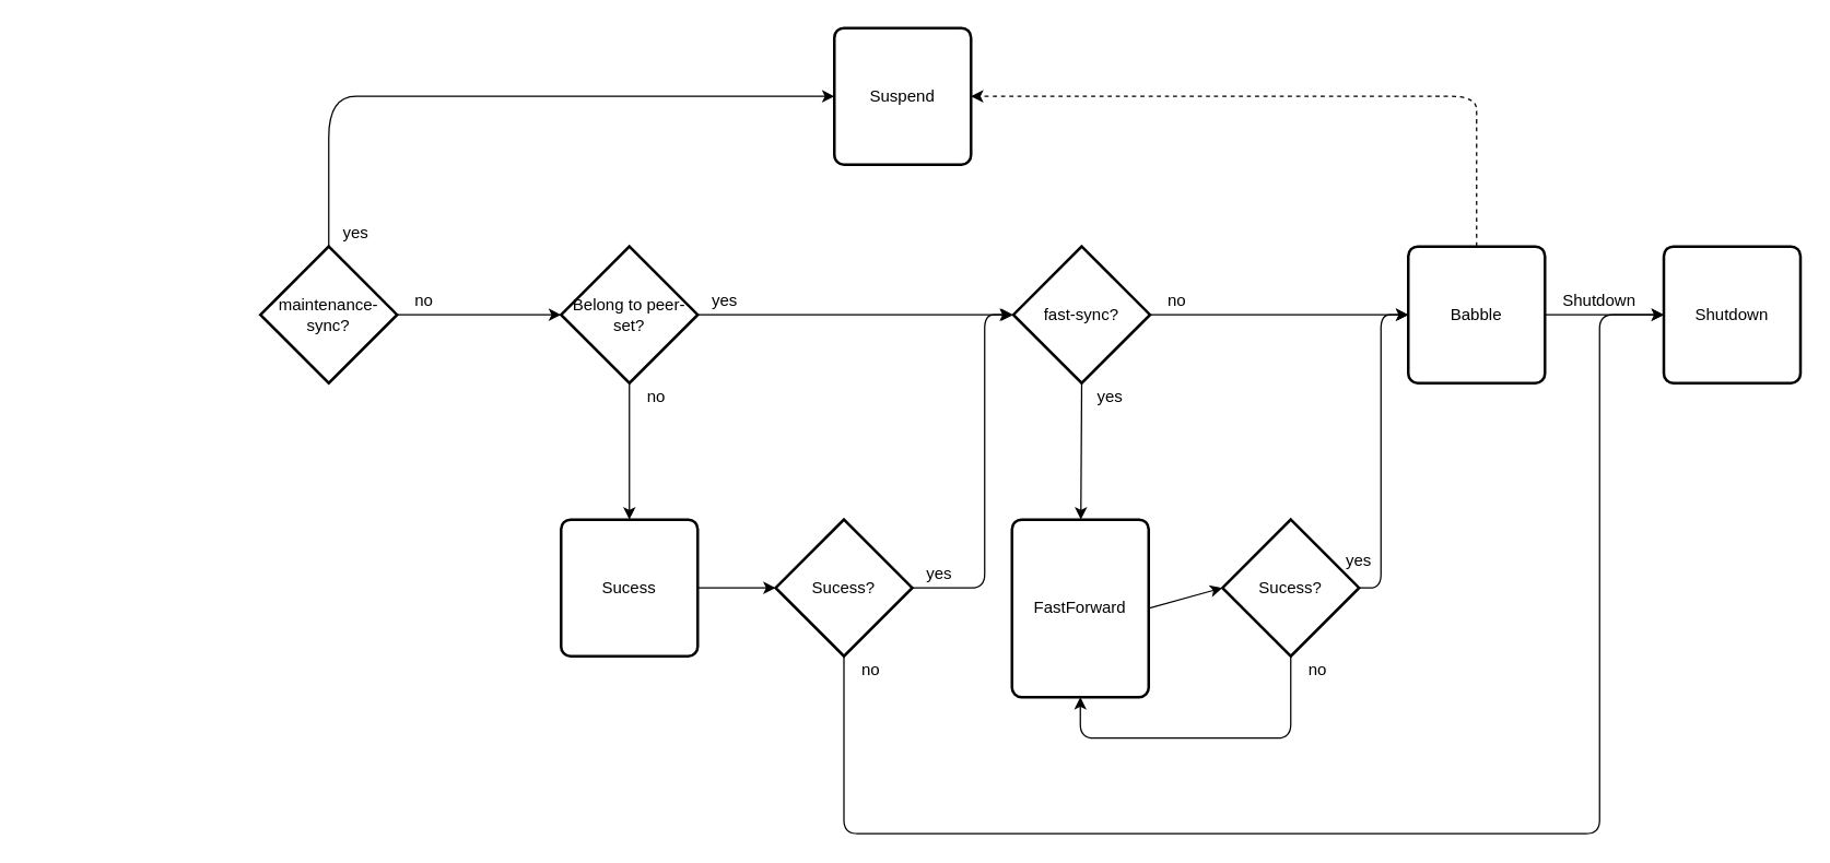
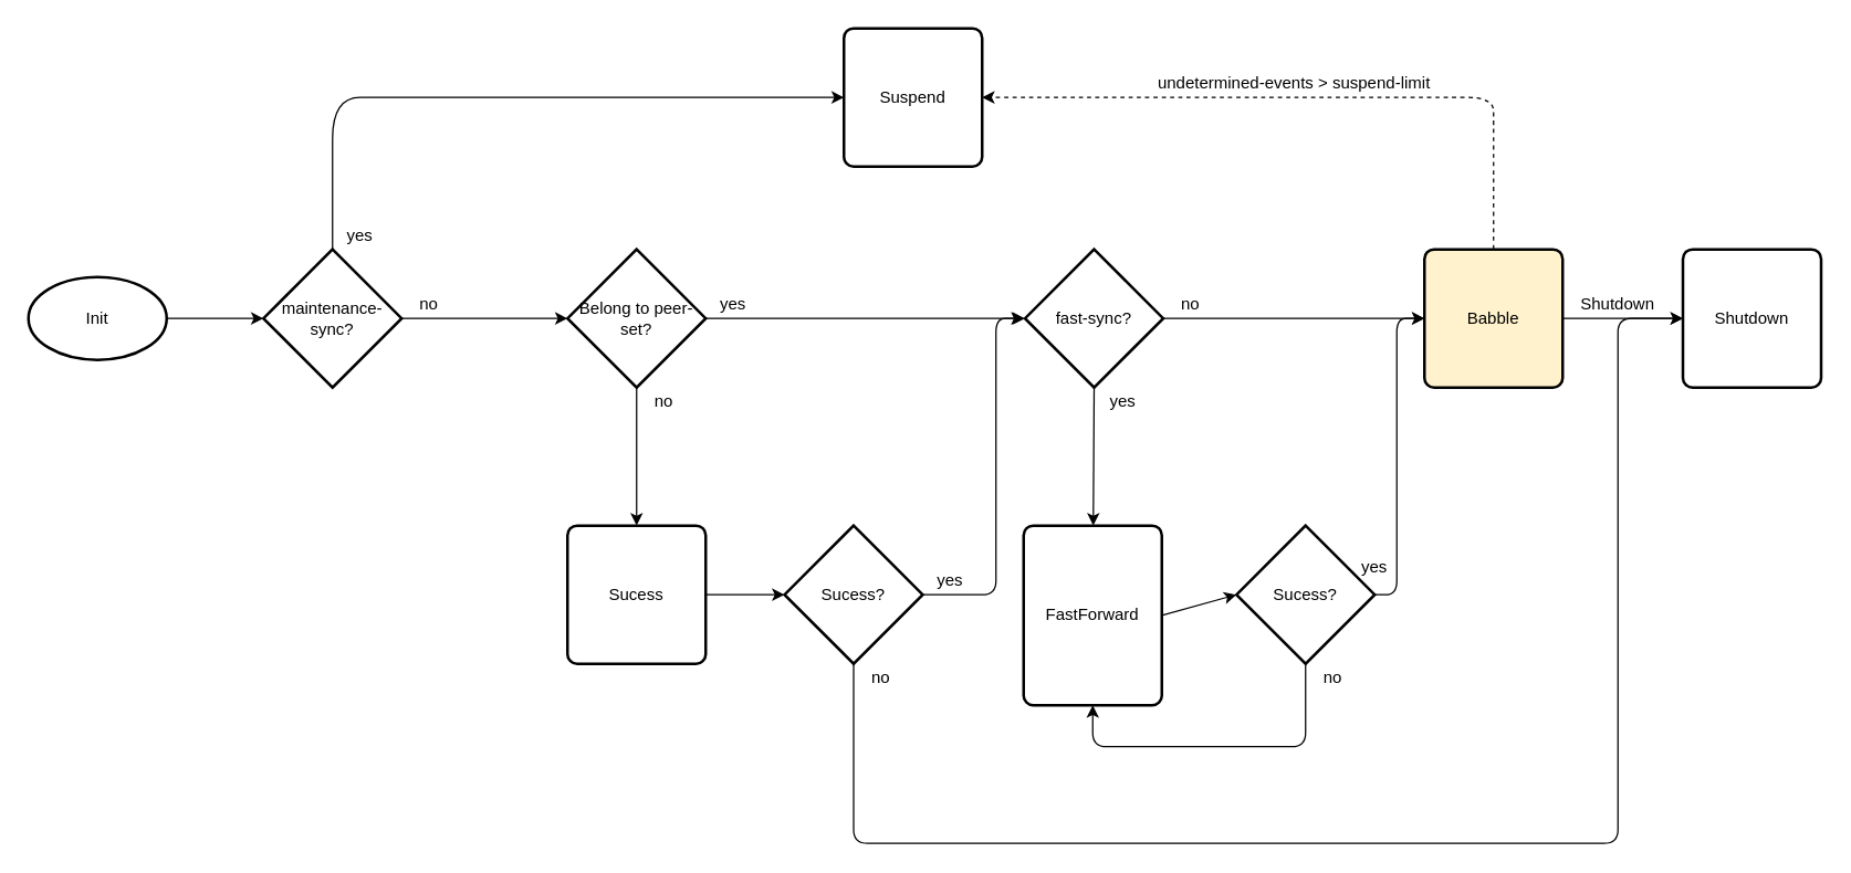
+ <mxCell id="39" value="undetermined-events &amp;gt; suspend-limit" style="text;html=1;strokeColor=none;fillColor=none;align=center;verticalAlign=middle;whiteSpace=wrap;rounded=0;" vertex="1" parent="1"><mxGeometry x="832" y="50" width="208" height="20" as="geometry" /></mxCell>
+ <mxCell id="2" value="Init" style="strokeWidth=2;html=1;shape=mxgraph.flowchart.start_1;whiteSpace=wrap;" parent="1" vertex="1"><mxGeometry x="20" y="200" width="100" height="60" as="geometry" /></mxCell>
+ <mxCell id="33" value="" style="endArrow=classic;html=1;entryX=0;entryY=0.5;entryDx=0;entryDy=0;entryPerimeter=0;exitX=1;exitY=0.5;exitDx=0;exitDy=0;exitPerimeter=0;" edge="1" parent="1" source="2" target="32"><mxGeometry width="50" height="50" relative="1" as="geometry"><mxPoint x="120" y="230" as="sourcePoint" /><mxPoint x="410" y="230" as="targetPoint" /></mxGeometry></mxCell>
- <mxCell id="5" value="Babble" style="rounded=1;whiteSpace=wrap;html=1;absoluteArcSize=1;arcSize=14;strokeWidth=2;" parent="1" vertex="1"><mxGeometry x="1030" y="180" width="100" height="100" as="geometry" /></mxCell>
+ <mxCell id="5" value="Babble" style="rounded=1;whiteSpace=wrap;html=1;absoluteArcSize=1;arcSize=14;strokeWidth=2;fillColor=#fff2cc;" parent="1" vertex="1"><mxGeometry x="1030" y="180" width="100" height="100" as="geometry" /></mxCell>
